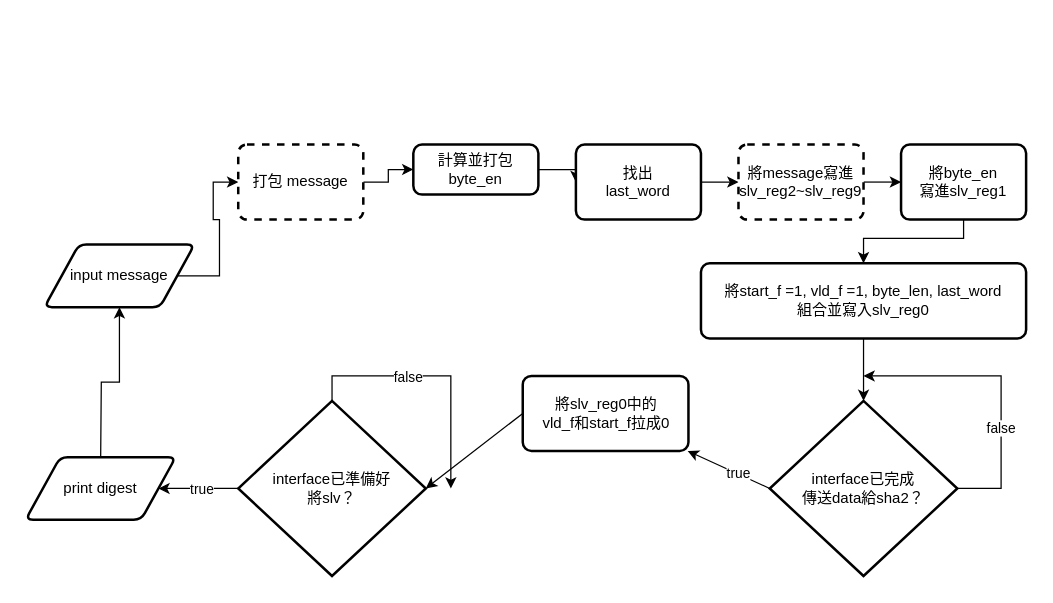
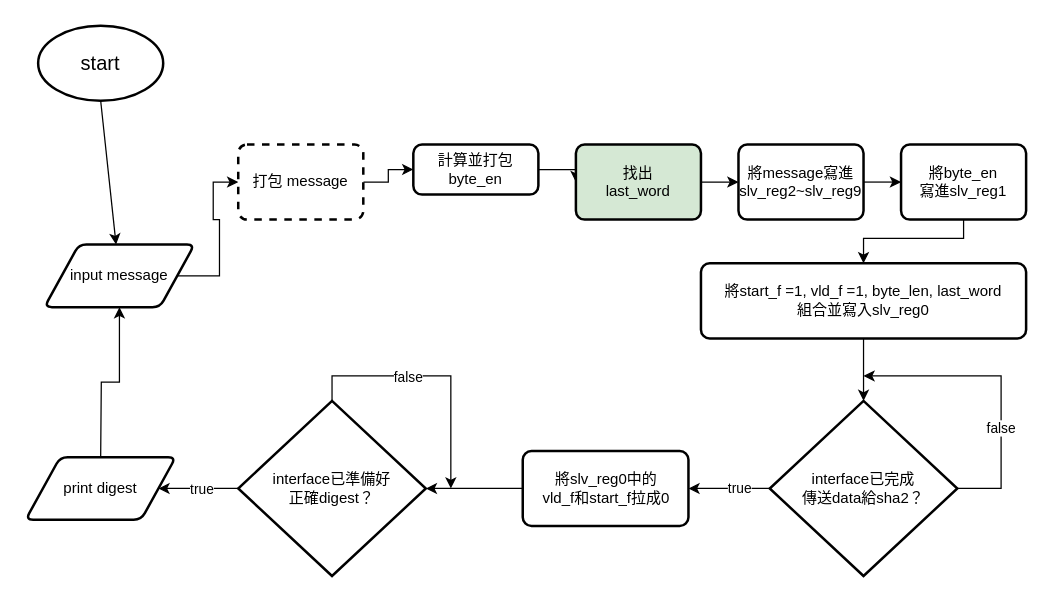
+ <mxCell id="2" value="&lt;font style=&quot;font-size: 16px;&quot;&gt;start&lt;/font&gt;" style="strokeWidth=2;html=1;shape=mxgraph.flowchart.start_1;whiteSpace=wrap;" parent="1" vertex="1"><mxGeometry x="30" y="20" width="100" height="60" as="geometry" /></mxCell>
+ <mxCell id="21" value="" style="endArrow=classic;html=1;rounded=0;exitX=0.5;exitY=1;exitDx=0;exitDy=0;exitPerimeter=0;" parent="1" source="2" target="4" edge="1"><mxGeometry width="50" height="50" relative="1" as="geometry"><mxPoint x="190" y="110" as="sourcePoint" /><mxPoint x="190" y="170" as="targetPoint" /></mxGeometry></mxCell>
- <mxCell id="10" value="找出&lt;div&gt;last_word&lt;/div&gt;" style="rounded=1;whiteSpace=wrap;html=1;absoluteArcSize=1;arcSize=14;strokeWidth=2;" parent="1" vertex="1"><mxGeometry x="460" y="115" width="100" height="60" as="geometry" /></mxCell>
+ <mxCell id="10" value="找出&lt;div&gt;last_word&lt;/div&gt;" style="rounded=1;whiteSpace=wrap;html=1;absoluteArcSize=1;arcSize=14;strokeWidth=2;fillColor=#d5e8d4;" parent="1" vertex="1"><mxGeometry x="460" y="115" width="100" height="60" as="geometry" /></mxCell>
- <mxCell id="12" value="將message寫進slv_reg2~slv_reg9" style="rounded=1;whiteSpace=wrap;html=1;absoluteArcSize=1;arcSize=14;strokeWidth=2;dashed=1;" parent="1" vertex="1"><mxGeometry x="590" y="115" width="100" height="60" as="geometry" /></mxCell>
+ <mxCell id="12" value="將message寫進slv_reg2~slv_reg9" style="rounded=1;whiteSpace=wrap;html=1;absoluteArcSize=1;arcSize=14;strokeWidth=2;" parent="1" vertex="1"><mxGeometry x="590" y="115" width="100" height="60" as="geometry" /></mxCell>
- <mxCell id="16" value="將slv_reg0中的&lt;div&gt;vld_f和start_f拉成0&lt;/div&gt;" style="rounded=1;whiteSpace=wrap;html=1;absoluteArcSize=1;arcSize=14;strokeWidth=2;direction=west;" parent="1" vertex="1"><mxGeometry x="417.5" y="300" width="132.5" height="60" as="geometry" /></mxCell>
+ <mxCell id="16" value="將slv_reg0中的&lt;div&gt;vld_f和start_f拉成0&lt;/div&gt;" style="rounded=1;whiteSpace=wrap;html=1;absoluteArcSize=1;arcSize=14;strokeWidth=2;direction=west;" parent="1" vertex="1"><mxGeometry x="417.5" y="360" width="132.5" height="60" as="geometry" /></mxCell>
- <mxCell id="20" value="&lt;span style=&quot;background-color: transparent; color: light-dark(rgb(0, 0, 0), rgb(255, 255, 255));&quot;&gt;interface已準備好&lt;/span&gt;&lt;div&gt;&lt;span style=&quot;background-color: transparent; color: light-dark(rgb(0, 0, 0), rgb(255, 255, 255));&quot;&gt;將slv？&lt;/span&gt;&lt;/div&gt;" style="strokeWidth=2;html=1;shape=mxgraph.flowchart.decision;whiteSpace=wrap;direction=west;" parent="1" vertex="1"><mxGeometry x="190" y="320" width="150" height="140" as="geometry" /></mxCell>
+ <mxCell id="20" value="&lt;span style=&quot;background-color: transparent; color: light-dark(rgb(0, 0, 0), rgb(255, 255, 255));&quot;&gt;interface已準備好&lt;/span&gt;&lt;div&gt;&lt;span style=&quot;background-color: transparent; color: light-dark(rgb(0, 0, 0), rgb(255, 255, 255));&quot;&gt;正確digest？&lt;/span&gt;&lt;/div&gt;" style="strokeWidth=2;html=1;shape=mxgraph.flowchart.decision;whiteSpace=wrap;direction=west;" parent="1" vertex="1"><mxGeometry x="190" y="320" width="150" height="140" as="geometry" /></mxCell>
